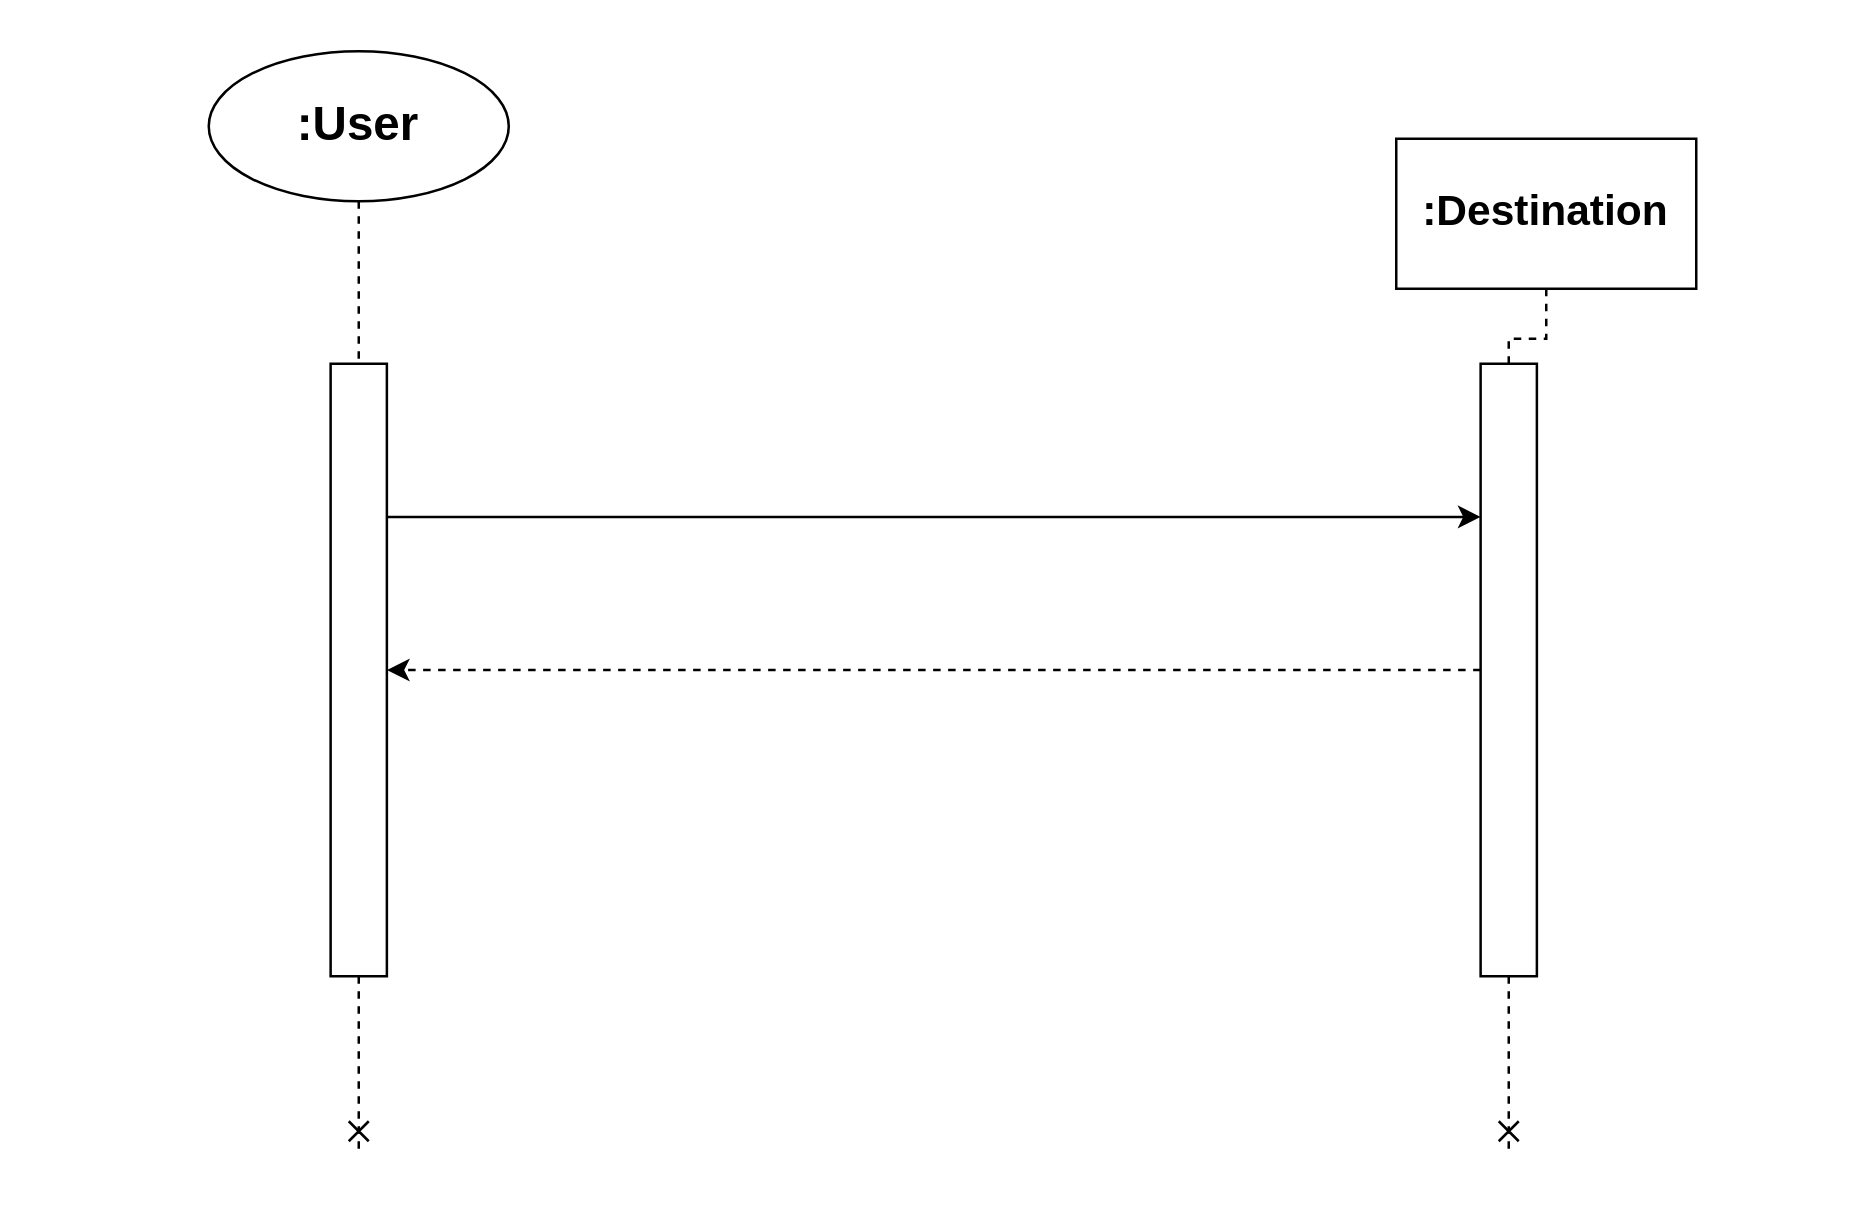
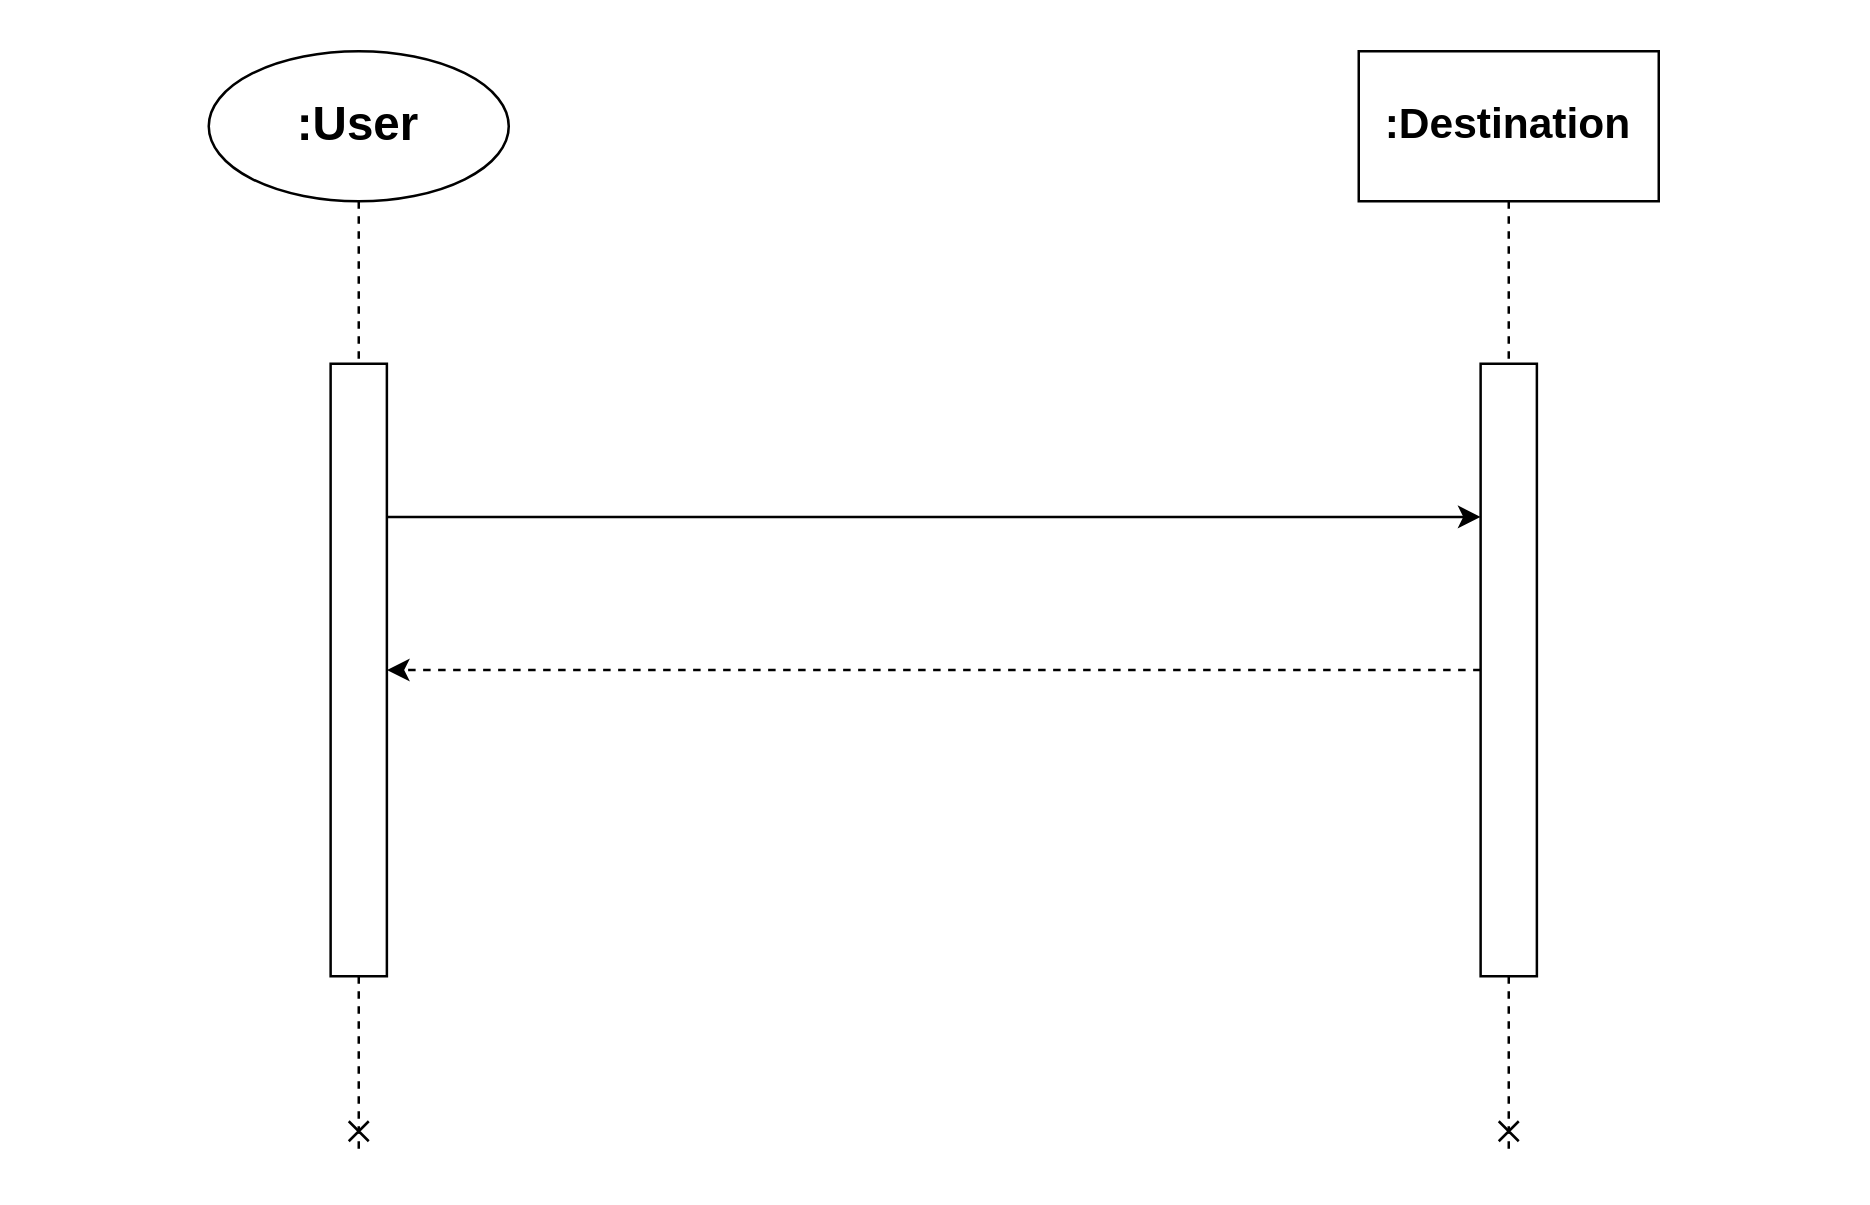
- <mxCell id="5" value="&lt;b&gt;&lt;font style=&quot;font-size: 17px;&quot;&gt;:Destination&lt;/font&gt;&lt;/b&gt;" style="rounded=0;whiteSpace=wrap;html=1;" vertex="1" parent="1"><mxGeometry x="558" y="55" width="120" height="60" as="geometry" /></mxCell>
+ <mxCell id="5" value="&lt;b&gt;&lt;font style=&quot;font-size: 17px;&quot;&gt;:Destination&lt;/font&gt;&lt;/b&gt;" style="rounded=0;whiteSpace=wrap;html=1;" vertex="1" parent="1"><mxGeometry x="543" y="20" width="120" height="60" as="geometry" /></mxCell>
